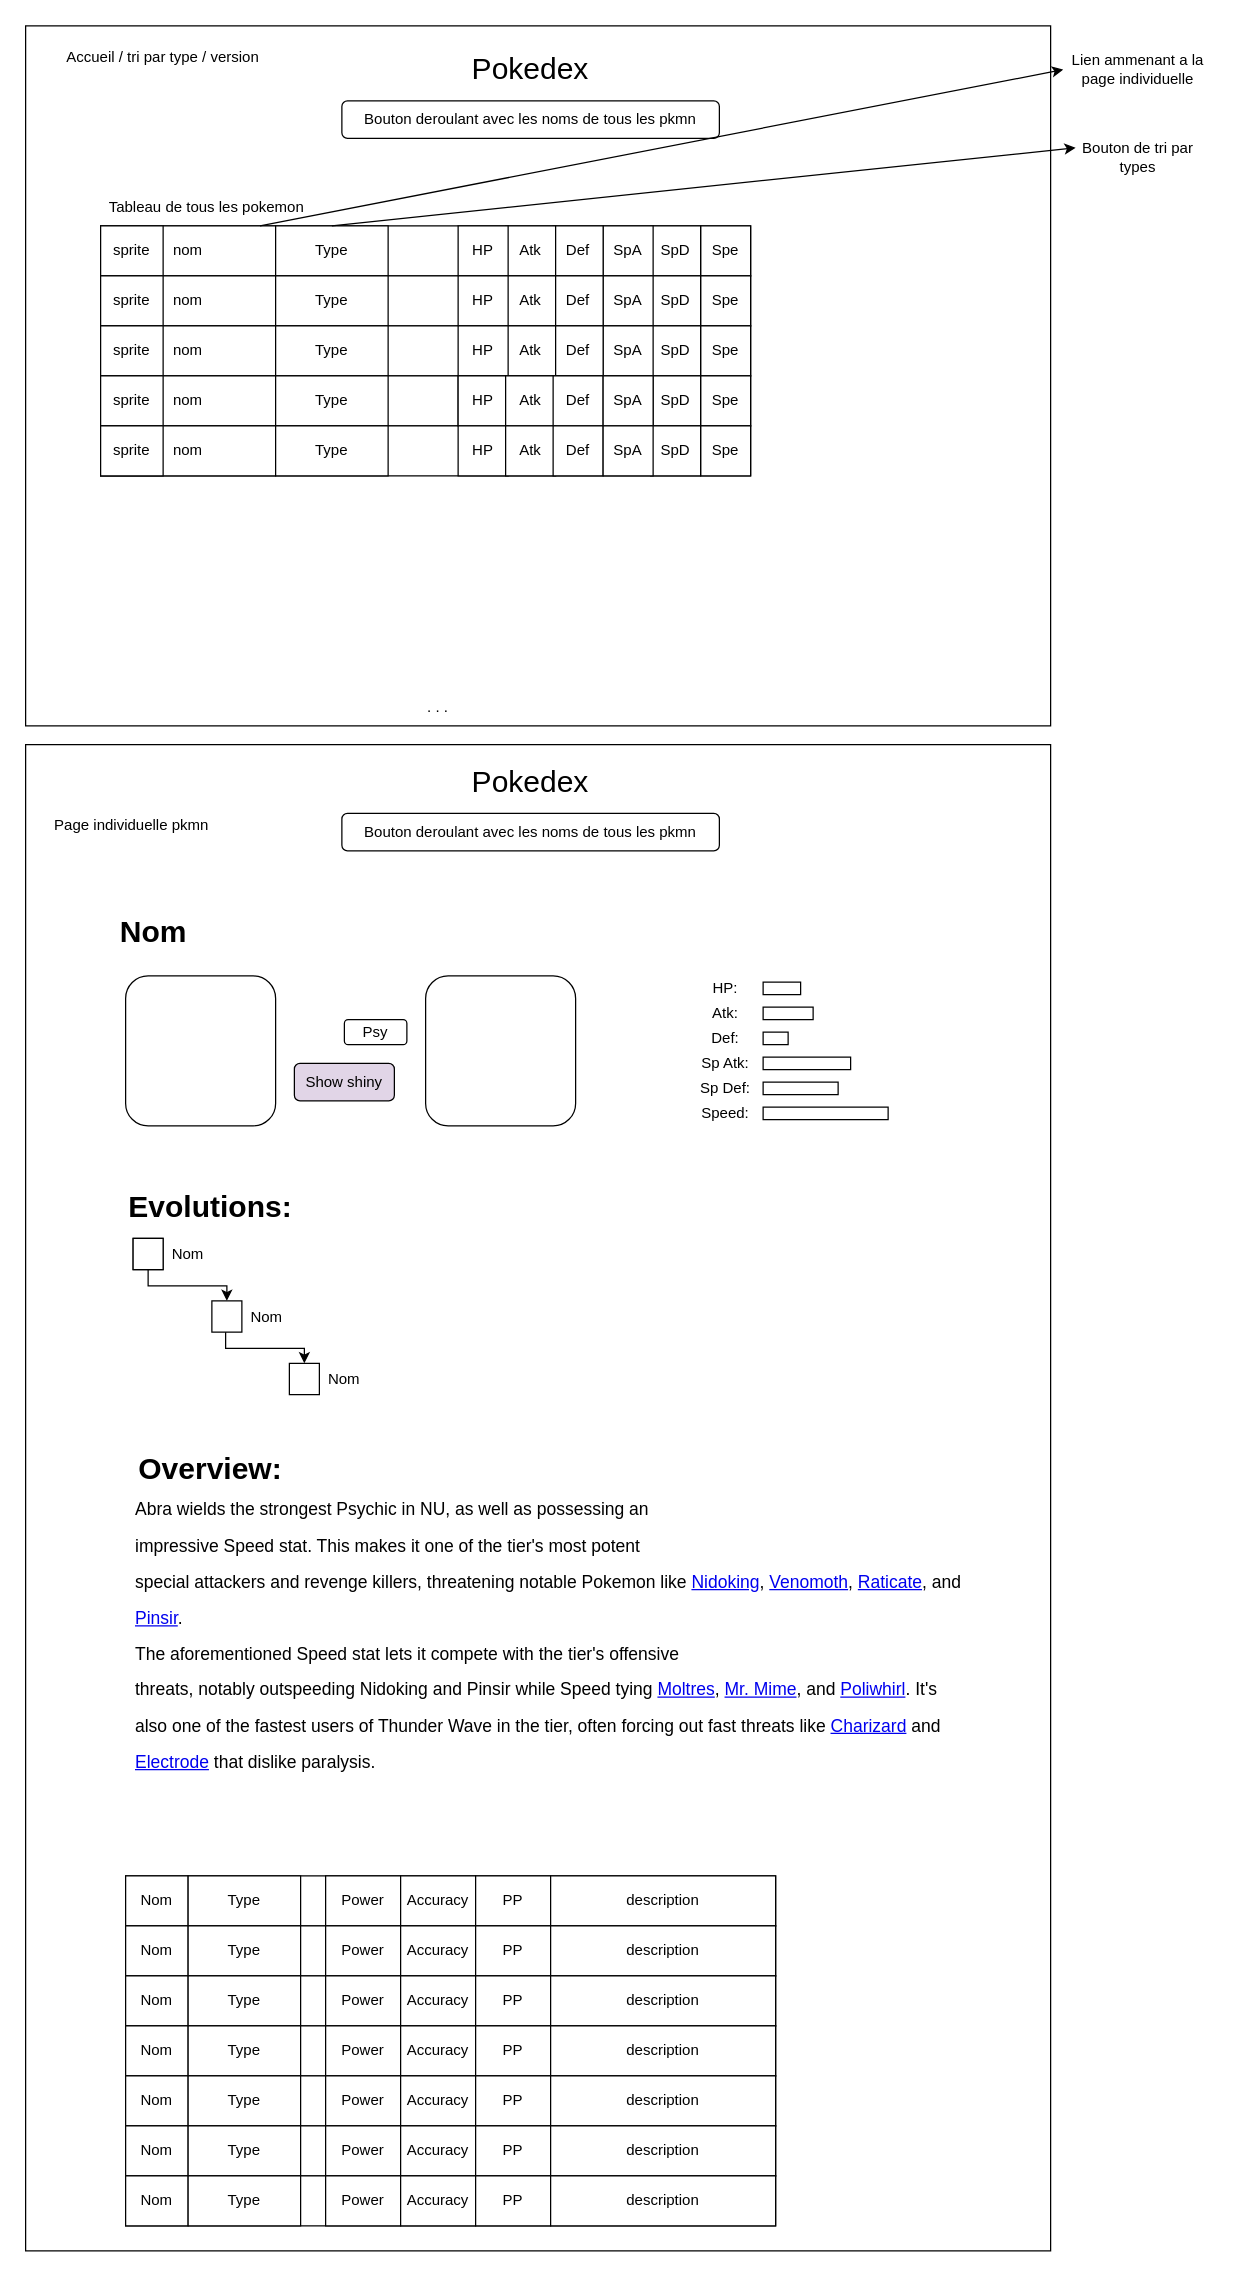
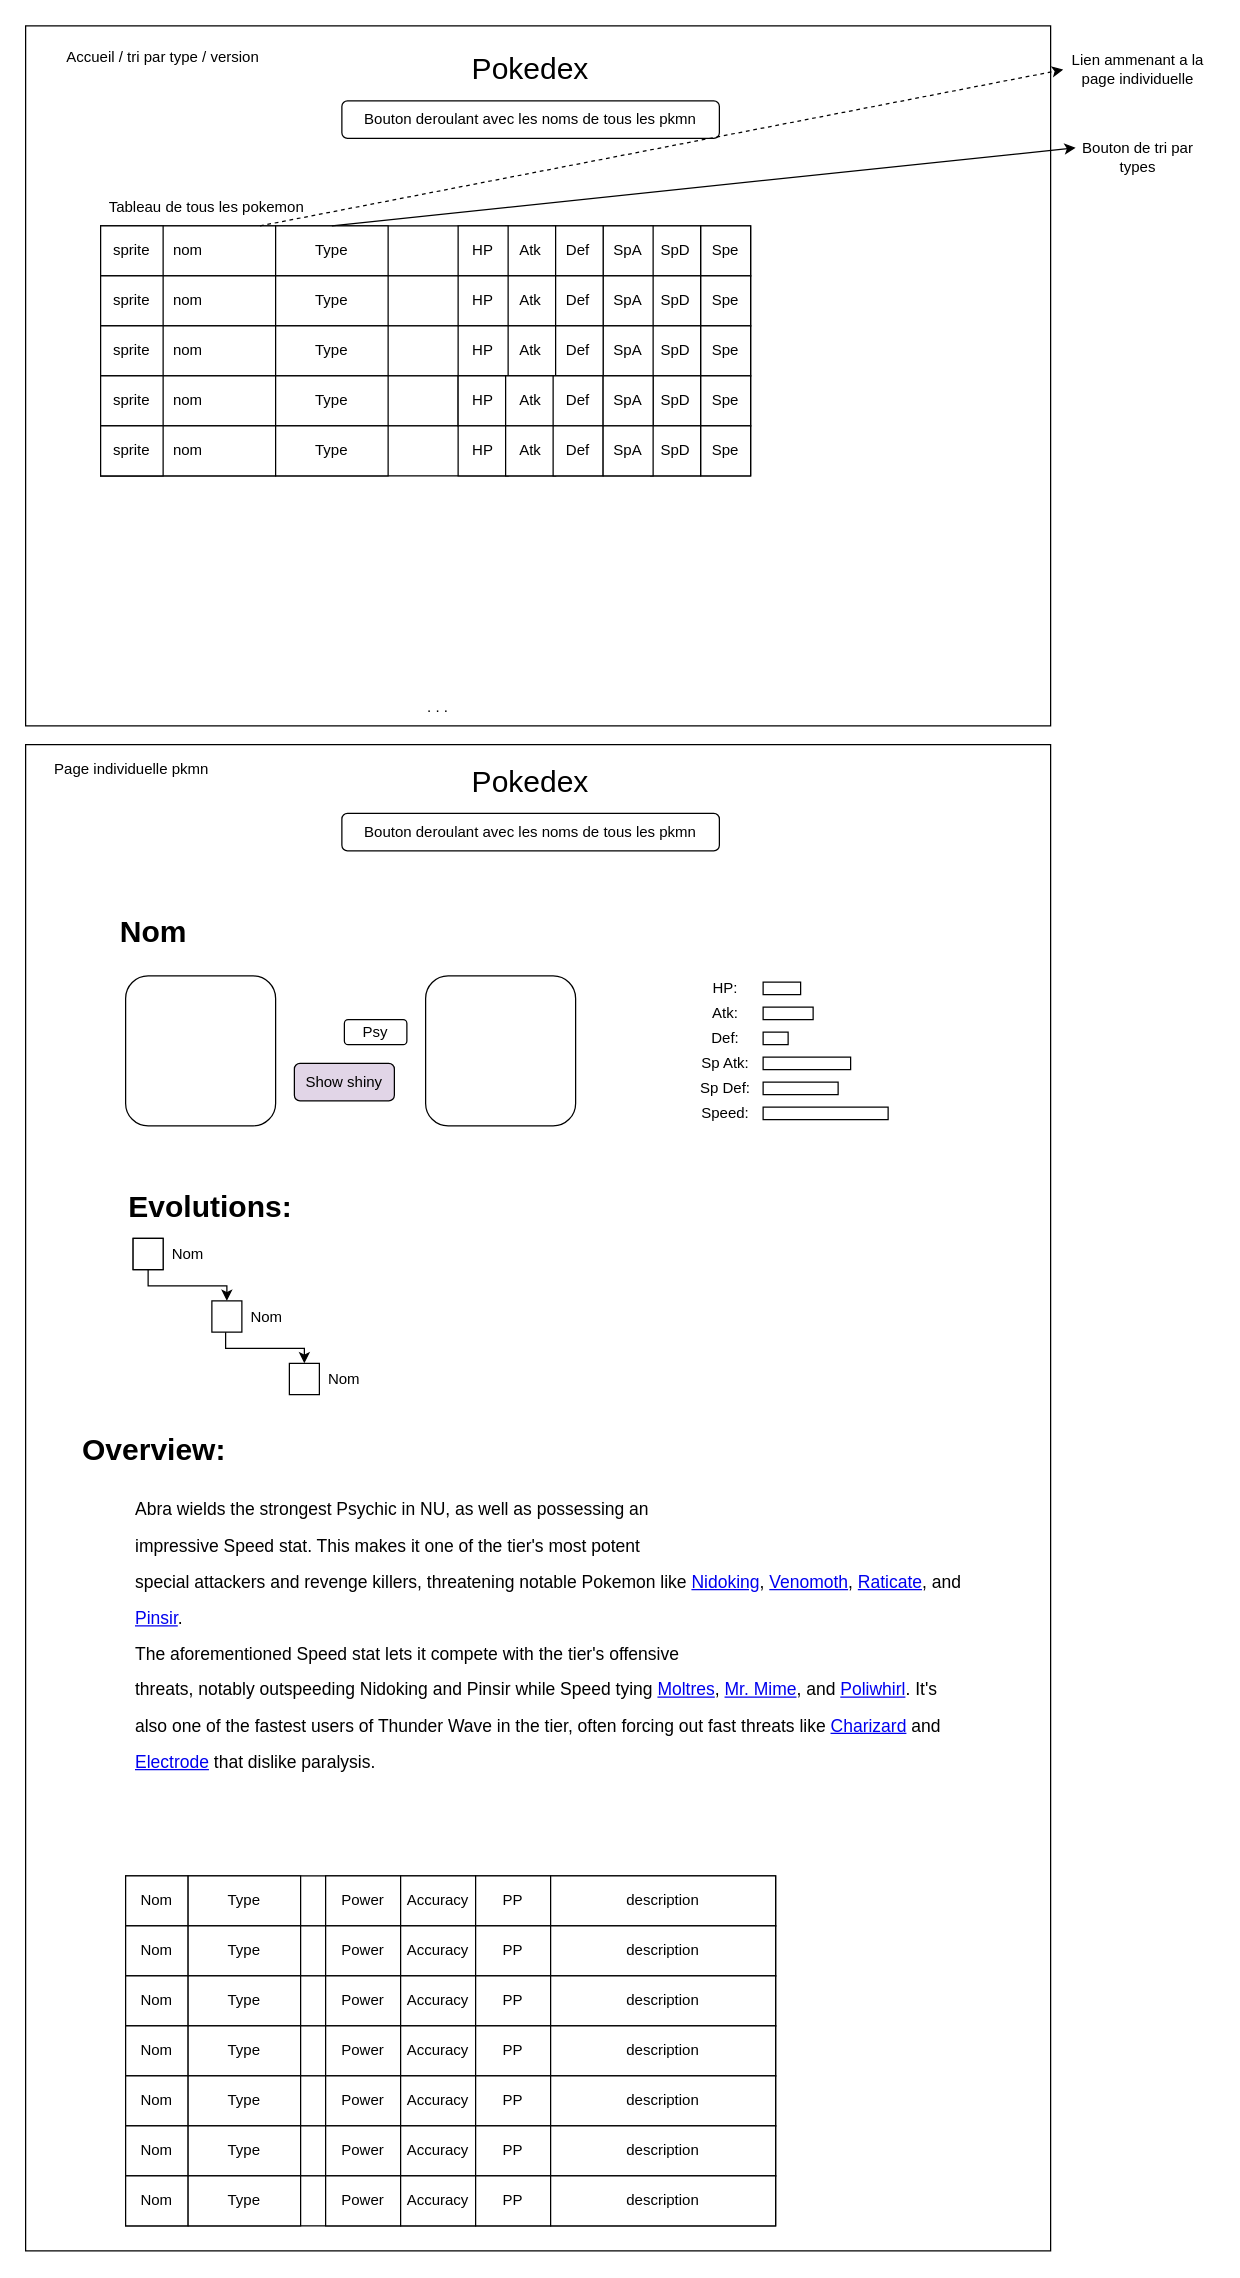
- <mxCell id="56" value="" style="endArrow=classic;html=1;rounded=0;fontSize=12;exitX=0.75;exitY=1;exitDx=0;exitDy=0;entryX=0;entryY=0.5;entryDx=0;entryDy=0;" edge="1" parent="1" source="48" target="57"><mxGeometry width="50" height="50" relative="1" as="geometry"><mxPoint x="400" y="280" as="sourcePoint" /><mxPoint x="450" y="230" as="targetPoint" /></mxGeometry></mxCell>
+ <mxCell id="56" value="" style="endArrow=classic;html=1;rounded=0;fontSize=12;exitX=0.75;exitY=1;exitDx=0;exitDy=0;entryX=0;entryY=0.5;entryDx=0;entryDy=0;dashed=1;" edge="1" parent="1" source="48" target="57"><mxGeometry width="50" height="50" relative="1" as="geometry"><mxPoint x="400" y="280" as="sourcePoint" /><mxPoint x="450" y="230" as="targetPoint" /></mxGeometry></mxCell>
- <mxCell id="53" value="Page individuelle pkmn" style="text;html=1;strokeColor=none;fillColor=none;align=center;verticalAlign=middle;whiteSpace=wrap;rounded=0;fontSize=12;" vertex="1" parent="1"><mxGeometry x="30" y="645" width="150" height="30" as="geometry" /></mxCell>
+ <mxCell id="53" value="Page individuelle pkmn" style="text;html=1;strokeColor=none;fillColor=none;align=center;verticalAlign=middle;whiteSpace=wrap;rounded=0;fontSize=12;" vertex="1" parent="1"><mxGeometry x="30" y="600" width="150" height="30" as="geometry" /></mxCell>
- <mxCell id="85" value="&lt;b&gt;&lt;font style=&quot;font-size: 24px&quot;&gt;&lt;font style=&quot;font-size: 24px&quot;&gt;Overview&lt;/font&gt;:&lt;/font&gt;&lt;/b&gt;" style="text;html=1;strokeColor=none;fillColor=none;align=center;verticalAlign=middle;whiteSpace=wrap;rounded=0;fontSize=12;" vertex="1" parent="1"><mxGeometry x="108" y="1160" width="120" height="30" as="geometry" /></mxCell>
+ <mxCell id="85" value="&lt;b&gt;&lt;font style=&quot;font-size: 24px&quot;&gt;&lt;font style=&quot;font-size: 24px&quot;&gt;Overview&lt;/font&gt;:&lt;/font&gt;&lt;/b&gt;" style="text;html=1;strokeColor=none;fillColor=none;align=center;verticalAlign=middle;whiteSpace=wrap;rounded=0;fontSize=12;" vertex="1" parent="1"><mxGeometry x="63" y="1145" width="120" height="30" as="geometry" /></mxCell>
